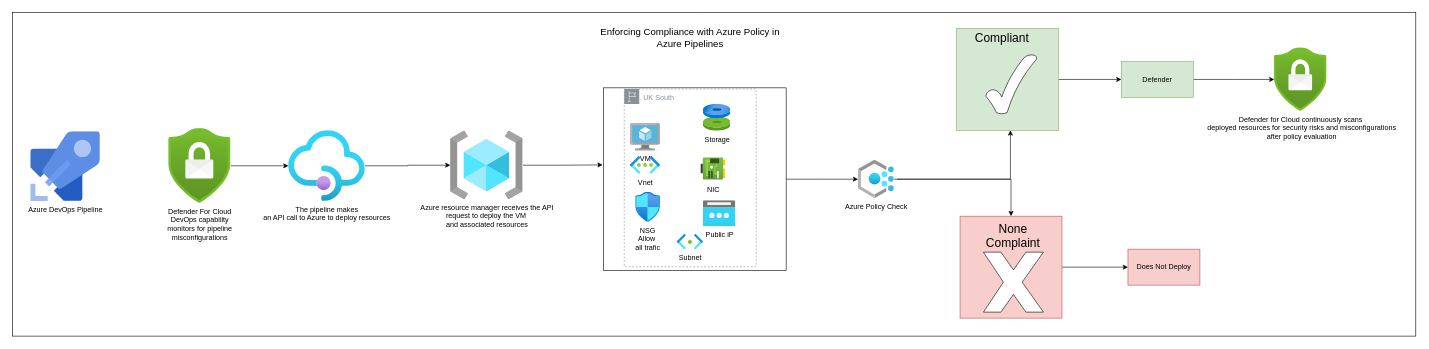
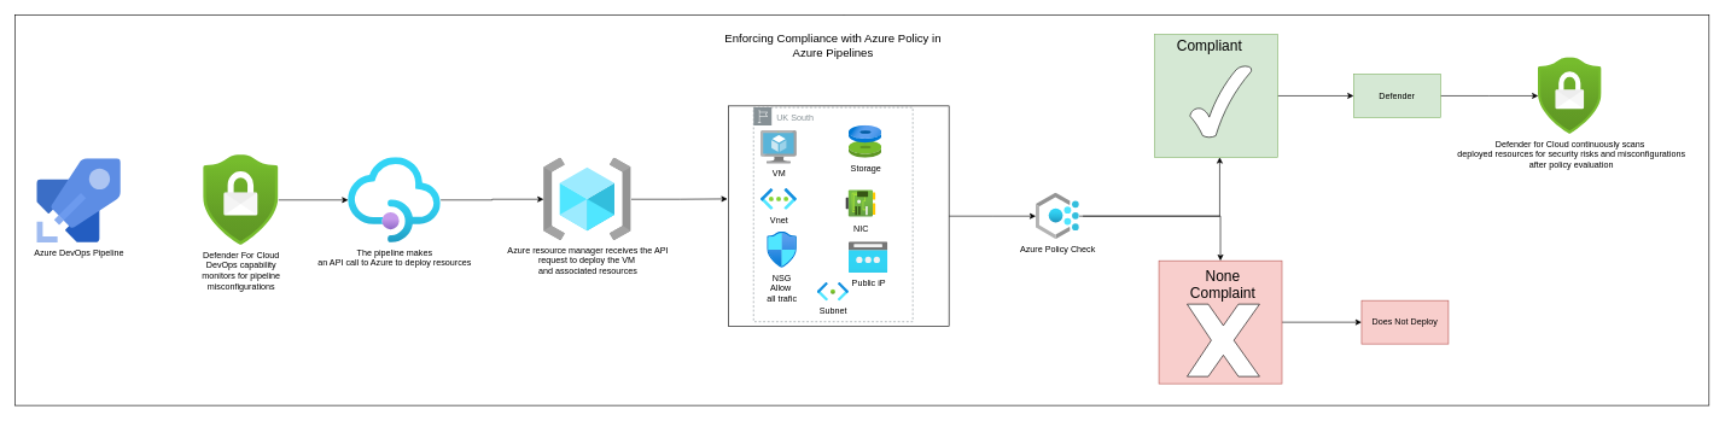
- <mxCell id="12" value="VM" style="image;sketch=0;aspect=fixed;html=1;points=[];align=center;fontSize=12;image=img/lib/mscae/Virtual_Machine.svg;" vertex="1" parent="1"><mxGeometry x="1050" y="205" width="50" height="46" as="geometry" /></mxCell>
+ <mxCell id="12" value="VM" style="image;sketch=0;aspect=fixed;html=1;points=[];align=center;fontSize=12;image=img/lib/mscae/Virtual_Machine.svg;" vertex="1" parent="1"><mxGeometry x="1050" y="180" width="50" height="46" as="geometry" /></mxCell>
